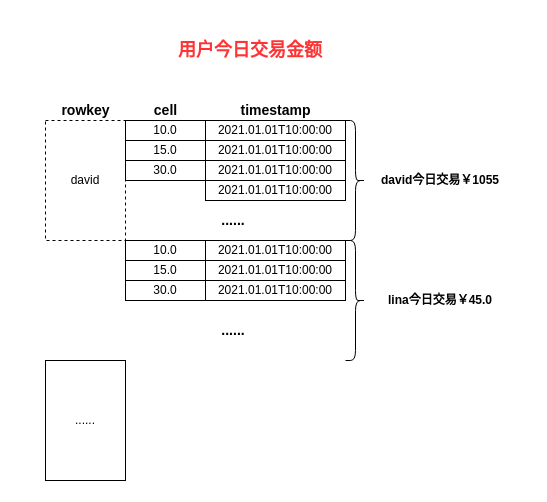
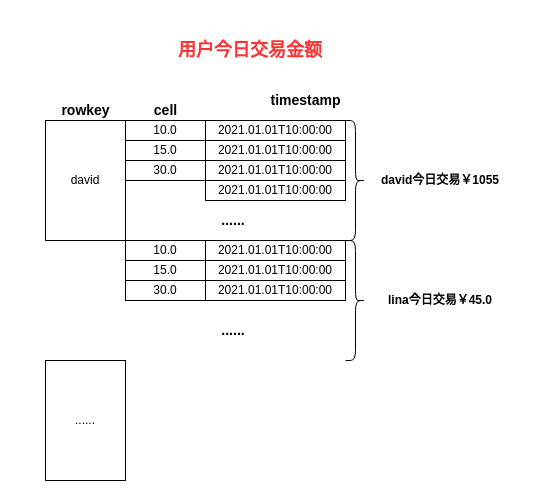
- <mxCell id="8" value="&lt;b&gt;&lt;font style=&quot;font-size: 14px&quot;&gt;timestamp&lt;/font&gt;&lt;/b&gt;" style="text;html=1;strokeColor=none;fillColor=none;align=center;verticalAlign=middle;whiteSpace=wrap;rounded=0;" vertex="1" parent="1"><mxGeometry x="237.5" y="100" width="75" height="20" as="geometry" /></mxCell>
+ <mxCell id="8" value="&lt;b&gt;&lt;font style=&quot;font-size: 14px&quot;&gt;timestamp&lt;/font&gt;&lt;/b&gt;" style="text;html=1;strokeColor=none;fillColor=none;align=center;verticalAlign=middle;whiteSpace=wrap;rounded=0;" vertex="1" parent="1"><mxGeometry x="267.5" y="90" width="75" height="20" as="geometry" /></mxCell>
- <mxCell id="2" value="david" style="rounded=0;whiteSpace=wrap;html=1;dashed=1;" vertex="1" parent="1"><mxGeometry x="45" y="120" width="80" height="120" as="geometry" /></mxCell>
+ <mxCell id="2" value="david" style="rounded=0;whiteSpace=wrap;html=1;" vertex="1" parent="1"><mxGeometry x="45" y="120" width="80" height="120" as="geometry" /></mxCell>
